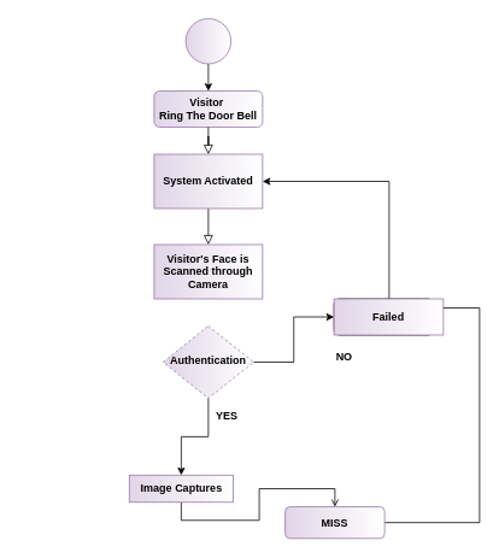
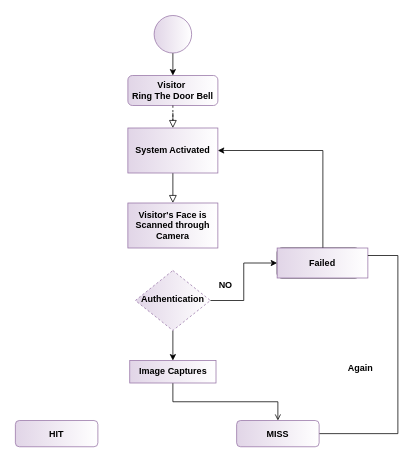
- <mxCell id="10" value="" style="rounded=0;html=1;jettySize=auto;orthogonalLoop=1;fontSize=11;endArrow=block;endFill=0;endSize=8;strokeWidth=1;shadow=0;labelBackgroundColor=none;edgeStyle=orthogonalEdgeStyle;" edge="1" parent="1" source="3" target="9"><mxGeometry relative="1" as="geometry"><mxPoint x="230" y="140" as="sourcePoint" /><mxPoint x="230" y="250" as="targetPoint" /></mxGeometry></mxCell>
+ <mxCell id="10" value="" style="rounded=0;html=1;jettySize=auto;orthogonalLoop=1;fontSize=11;endArrow=block;endFill=0;endSize=8;strokeWidth=1;shadow=0;labelBackgroundColor=none;edgeStyle=orthogonalEdgeStyle;dashed=1;" edge="1" parent="1" source="3" target="9"><mxGeometry relative="1" as="geometry"><mxPoint x="230" y="140" as="sourcePoint" /><mxPoint x="230" y="250" as="targetPoint" /></mxGeometry></mxCell>
- <mxCell id="15" value="&lt;b&gt;NO&lt;/b&gt;" style="text;html=1;align=center;verticalAlign=middle;resizable=0;points=[];autosize=1;" vertex="1" parent="1"><mxGeometry x="365" y="385" width="30" height="20" as="geometry" /></mxCell>
+ <mxCell id="15" value="&lt;b&gt;NO&lt;/b&gt;" style="text;html=1;align=center;verticalAlign=middle;resizable=0;points=[];autosize=1;" vertex="1" parent="1"><mxGeometry x="285" y="370" width="30" height="20" as="geometry" /></mxCell>
- <mxCell id="16" value="&lt;b&gt;YES&lt;/b&gt;" style="text;html=1;align=center;verticalAlign=middle;resizable=0;points=[];autosize=1;" vertex="1" parent="1"><mxGeometry x="230" y="450" width="40" height="20" as="geometry" /></mxCell>
+ <mxCell id="22" value="&lt;b&gt;Again&lt;/b&gt;" style="text;html=1;align=center;verticalAlign=middle;resizable=0;points=[];autosize=1;" vertex="1" parent="1"><mxGeometry x="455" y="480" width="50" height="20" as="geometry" /></mxCell>
- <mxCell id="18" value="&lt;b&gt;Image Captures&lt;/b&gt;" style="rounded=0;whiteSpace=wrap;html=1;fillColor=#e1d5e7;strokeColor=#9673a6;gradientColor=#ffffff;gradientDirection=east;" vertex="1" parent="1"><mxGeometry x="142.5" y="525" width="115" height="30" as="geometry" /></mxCell>
+ <mxCell id="18" value="&lt;b&gt;Image Captures&lt;/b&gt;" style="rounded=0;whiteSpace=wrap;html=1;fillColor=#e1d5e7;strokeColor=#9673a6;gradientColor=#ffffff;gradientDirection=east;" vertex="1" parent="1"><mxGeometry x="172.5" y="480" width="115" height="30" as="geometry" /></mxCell>
+ <mxCell id="21" value="&lt;b&gt;HIT&lt;/b&gt;" style="rounded=1;whiteSpace=wrap;html=1;fillColor=#e1d5e7;strokeColor=#9673a6;gradientDirection=east;gradientColor=#ffffff;" vertex="1" parent="1"><mxGeometry x="20" y="560" width="110" height="35" as="geometry" /></mxCell>
